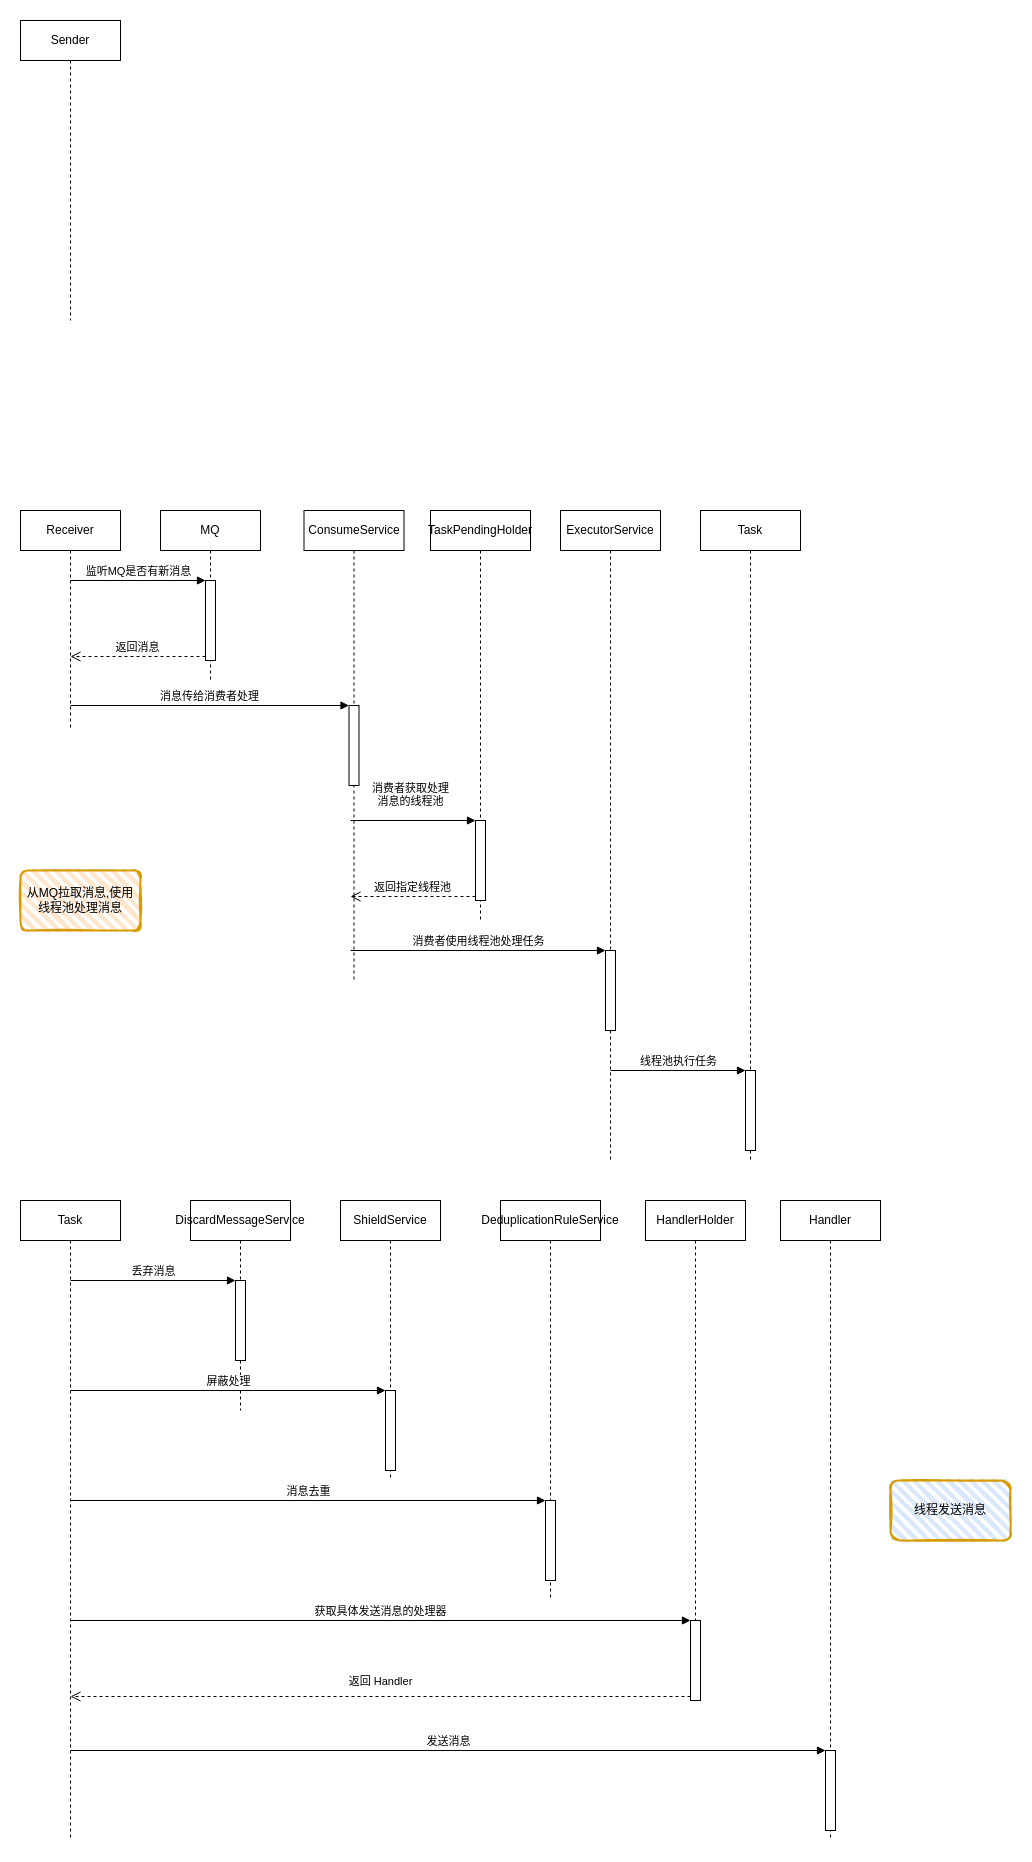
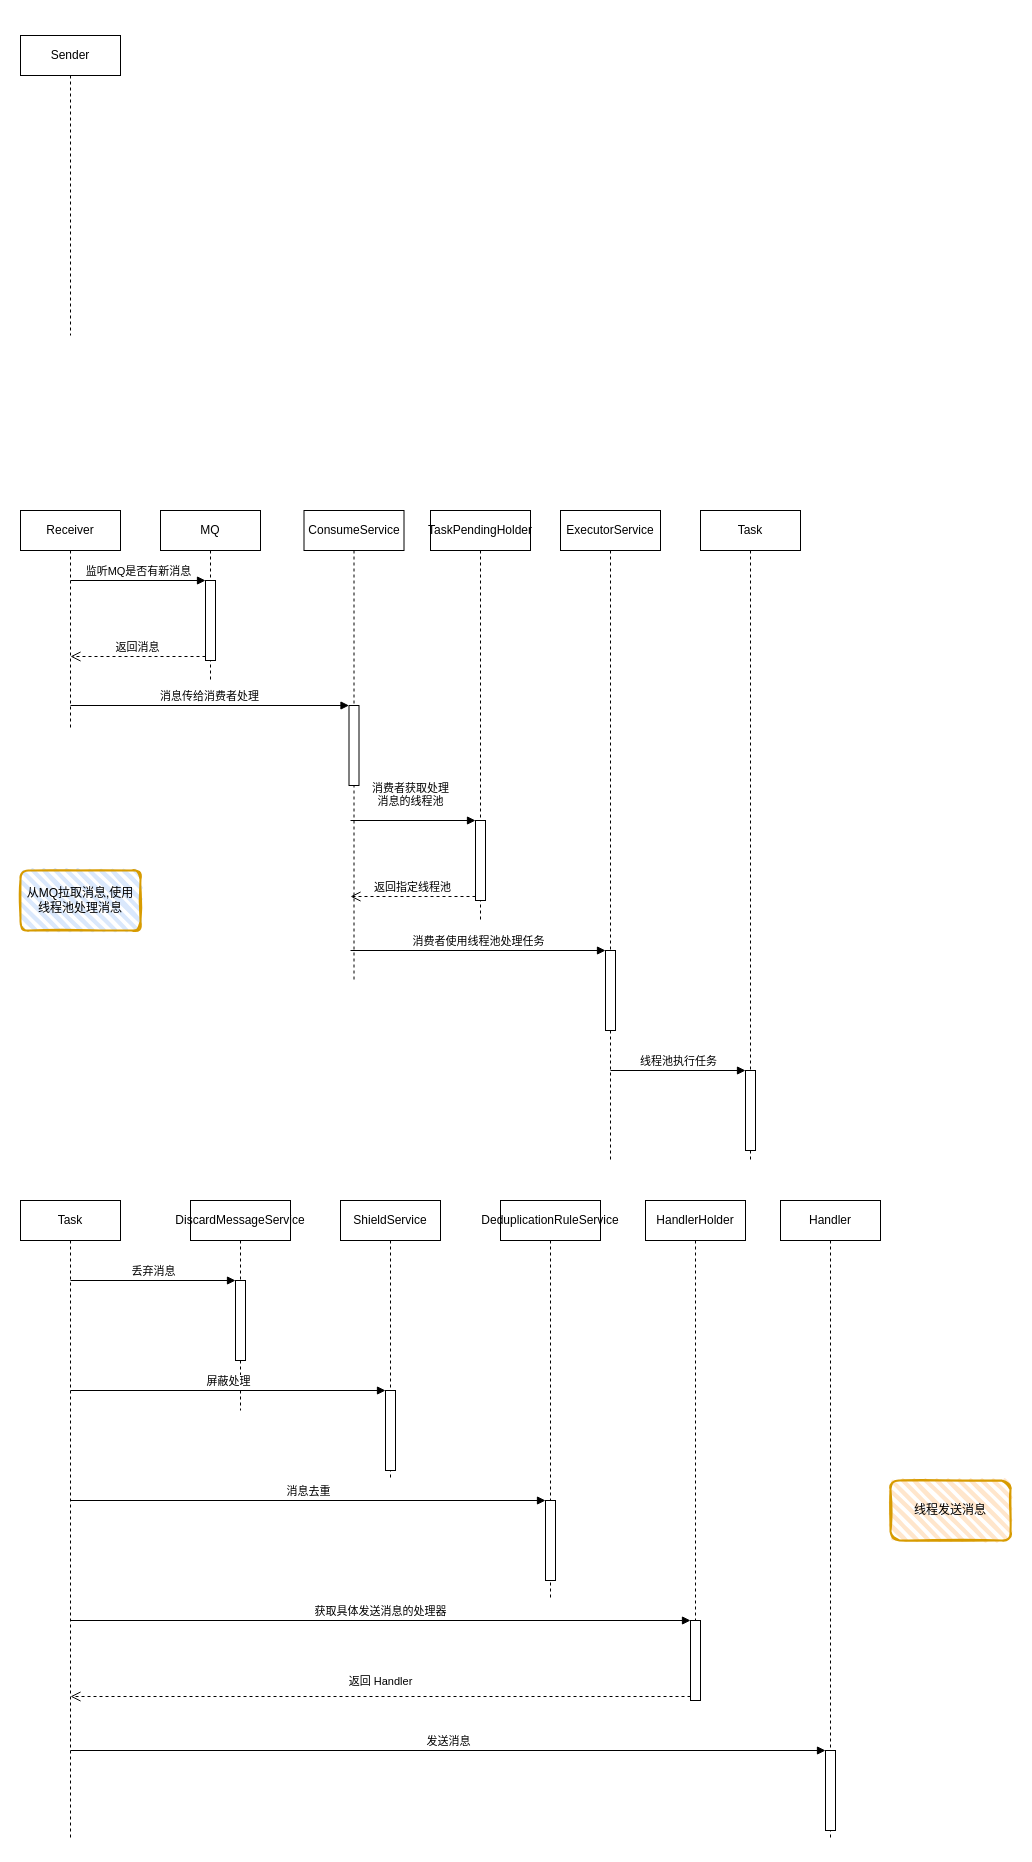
- <mxCell id="39" value="Sender" style="shape=umlLifeline;perimeter=lifelinePerimeter;whiteSpace=wrap;html=1;container=1;collapsible=0;recursiveResize=0;outlineConnect=0;" vertex="1" parent="1"><mxGeometry x="20" y="20" width="100" height="300" as="geometry" /></mxCell>
+ <mxCell id="39" value="Sender" style="shape=umlLifeline;perimeter=lifelinePerimeter;whiteSpace=wrap;html=1;container=1;collapsible=0;recursiveResize=0;outlineConnect=0;" vertex="1" parent="1"><mxGeometry x="20" y="35" width="100" height="300" as="geometry" /></mxCell>
- <mxCell id="37" value="从MQ拉取消息,使用线程池处理消息" style="rounded=1;whiteSpace=wrap;html=1;strokeWidth=2;fillWeight=4;hachureGap=8;hachureAngle=45;sketch=1;fillColor=#ffe6cc;strokeColor=#d79b00;" vertex="1" parent="1"><mxGeometry x="20" y="870" width="120" height="60" as="geometry" /></mxCell>
+ <mxCell id="37" value="从MQ拉取消息,使用线程池处理消息" style="rounded=1;whiteSpace=wrap;html=1;strokeWidth=2;fillWeight=4;hachureGap=8;hachureAngle=45;sketch=1;fillColor=#dae8fc;strokeColor=#d79b00;" vertex="1" parent="1"><mxGeometry x="20" y="870" width="120" height="60" as="geometry" /></mxCell>
- <mxCell id="38" value="线程发送消息" style="rounded=1;whiteSpace=wrap;html=1;strokeWidth=2;fillWeight=4;hachureGap=8;hachureAngle=45;sketch=1;fillColor=#dae8fc;strokeColor=#d79b00;" vertex="1" parent="1"><mxGeometry x="890" y="1480" width="120" height="60" as="geometry" /></mxCell>
+ <mxCell id="38" value="线程发送消息" style="rounded=1;whiteSpace=wrap;html=1;strokeWidth=2;fillWeight=4;hachureGap=8;hachureAngle=45;sketch=1;fillColor=#ffe6cc;strokeColor=#d79b00;" vertex="1" parent="1"><mxGeometry x="890" y="1480" width="120" height="60" as="geometry" /></mxCell>
